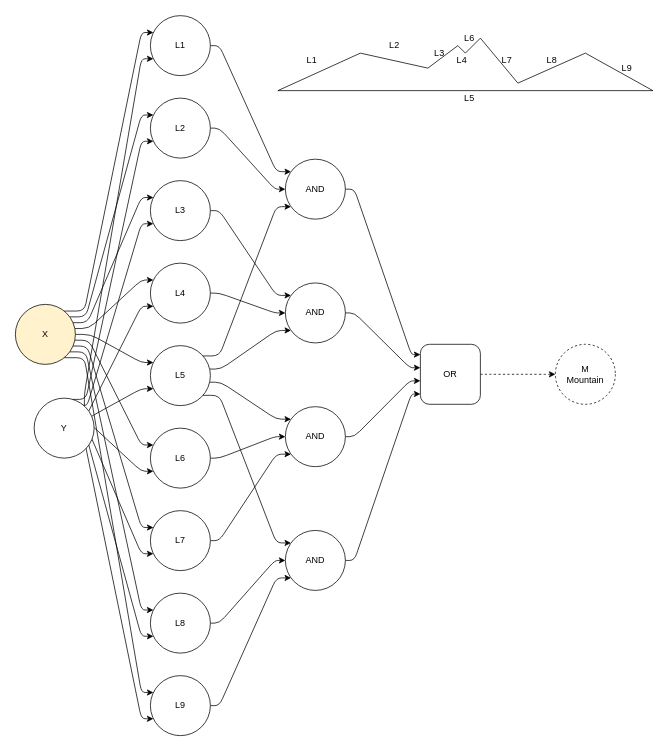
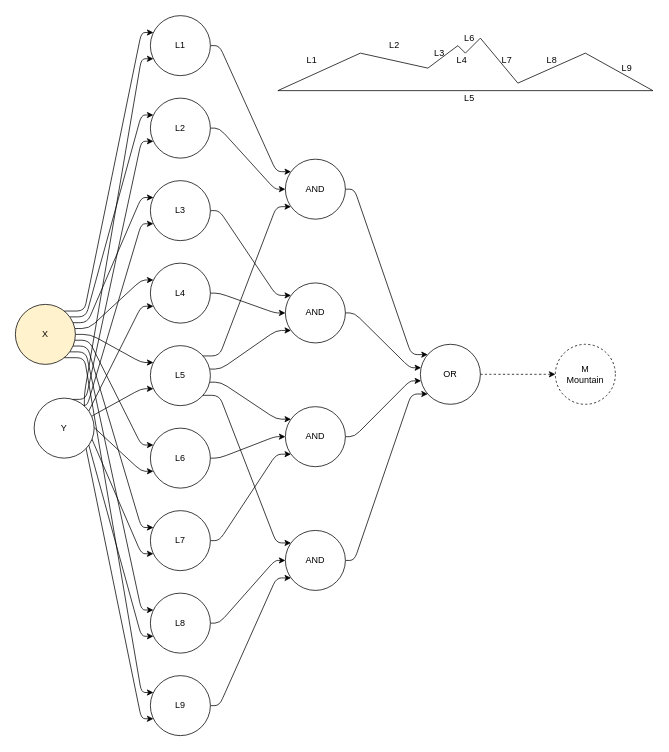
- <mxCell id="52" value="OR" style="whiteSpace=wrap;html=1;aspect=fixed;rounded=1;" vertex="1" parent="1"><mxGeometry x="560" y="458.24" width="80" height="80" as="geometry" /></mxCell>
+ <mxCell id="52" value="OR" style="ellipse;whiteSpace=wrap;html=1;aspect=fixed;" vertex="1" parent="1"><mxGeometry x="560" y="458.24" width="80" height="80" as="geometry" /></mxCell>
